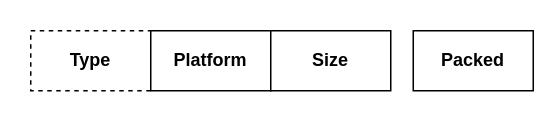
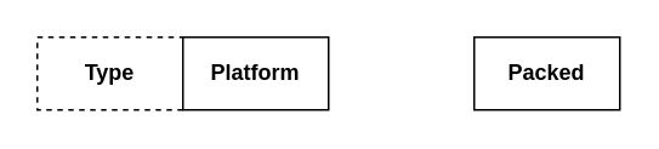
- <mxCell id="4" value="Size" style="rounded=0;whiteSpace=wrap;html=1;fontStyle=1" vertex="1" parent="1"><mxGeometry x="180" y="20" width="80" height="40" as="geometry" /></mxCell>
- <mxCell id="5" value="Packed" style="rounded=0;whiteSpace=wrap;html=1;fontStyle=1" vertex="1" parent="1"><mxGeometry x="275" y="20" width="80" height="40" as="geometry" /></mxCell>
+ <mxCell id="5" value="Packed" style="rounded=0;whiteSpace=wrap;html=1;fontStyle=1" vertex="1" parent="1"><mxGeometry x="260" y="20" width="80" height="40" as="geometry" /></mxCell>
